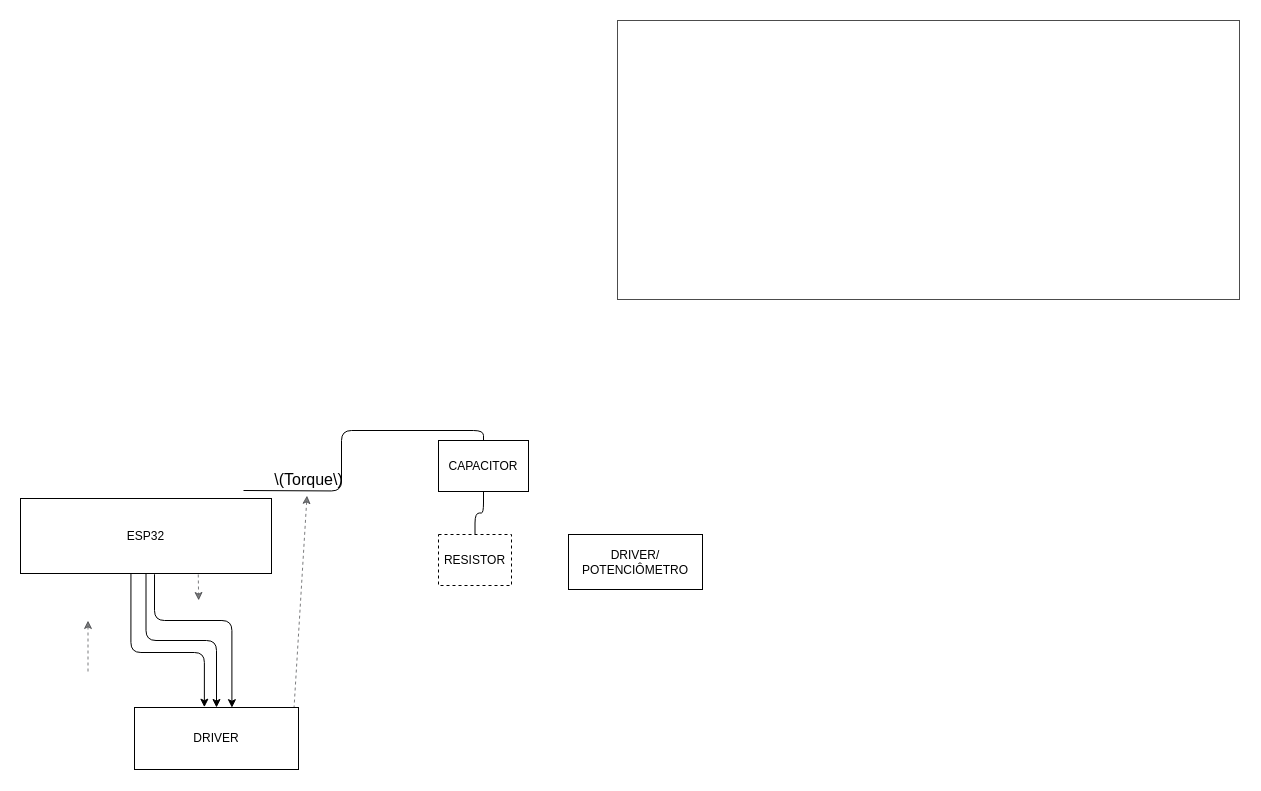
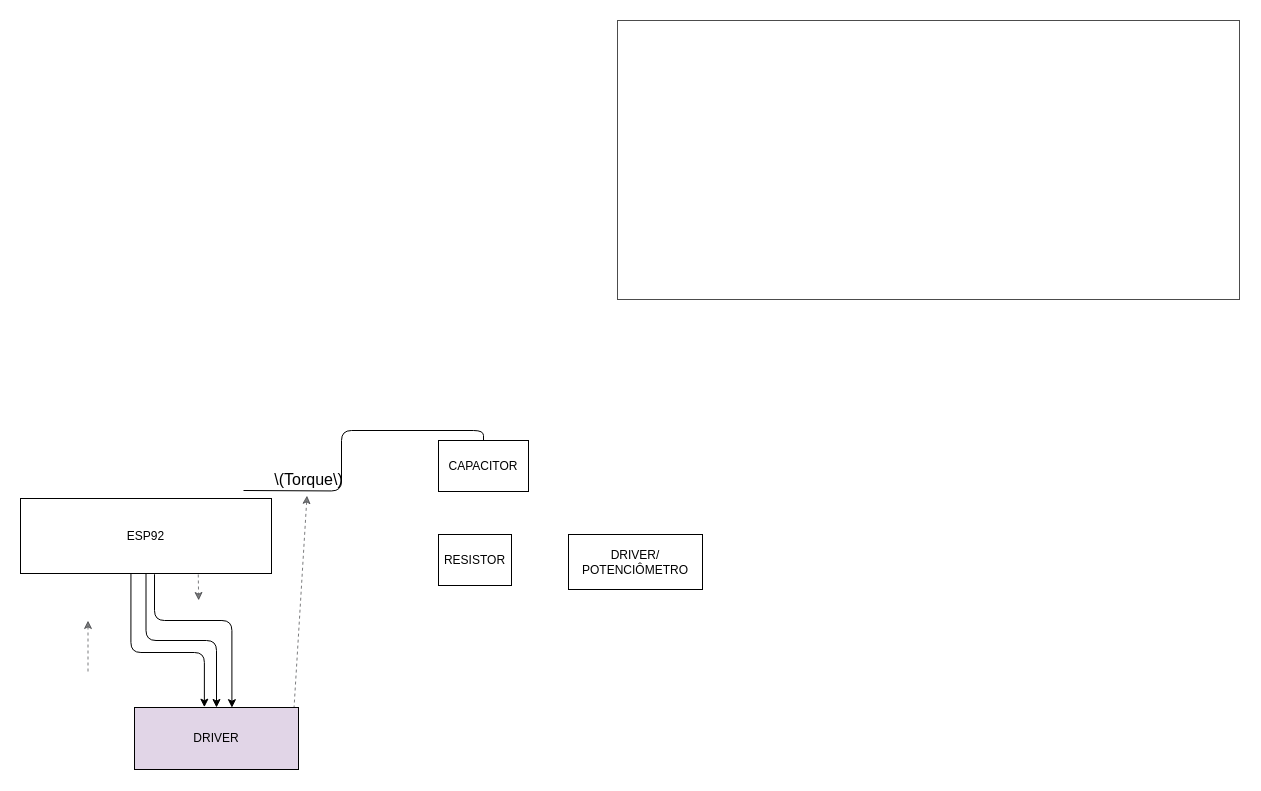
- <mxCell id="15" style="edgeStyle=orthogonalEdgeStyle;html=1;exitX=0.5;exitY=0;exitDx=0;exitDy=0;entryX=0.5;entryY=1;entryDx=0;entryDy=0;endArrow=none;endFill=0;" parent="1" source="16" target="11" edge="1"><mxGeometry relative="1" as="geometry" /></mxCell>
- <mxCell id="8" value="ESP32" style="rounded=0;whiteSpace=wrap;html=1;" parent="1" vertex="1"><mxGeometry x="20" y="498" width="251" height="75" as="geometry" /></mxCell>
+ <mxCell id="8" value="ESP92" style="rounded=0;whiteSpace=wrap;html=1;" parent="1" vertex="1"><mxGeometry x="20" y="498" width="251" height="75" as="geometry" /></mxCell>
- <mxCell id="16" value="RESISTOR" style="rounded=0;whiteSpace=wrap;html=1;dashed=1;" parent="1" vertex="1"><mxGeometry x="438" y="534" width="73" height="51" as="geometry" /></mxCell>
+ <mxCell id="16" value="RESISTOR" style="rounded=0;whiteSpace=wrap;html=1;" parent="1" vertex="1"><mxGeometry x="438" y="534" width="73" height="51" as="geometry" /></mxCell>
- <mxCell id="9" value="DRIVER" style="rounded=0;whiteSpace=wrap;html=1;" parent="1" vertex="1"><mxGeometry x="134" y="707" width="164" height="62" as="geometry" /></mxCell>
+ <mxCell id="9" value="DRIVER" style="rounded=0;whiteSpace=wrap;html=1;fillColor=#e1d5e7;" parent="1" vertex="1"><mxGeometry x="134" y="707" width="164" height="62" as="geometry" /></mxCell>
